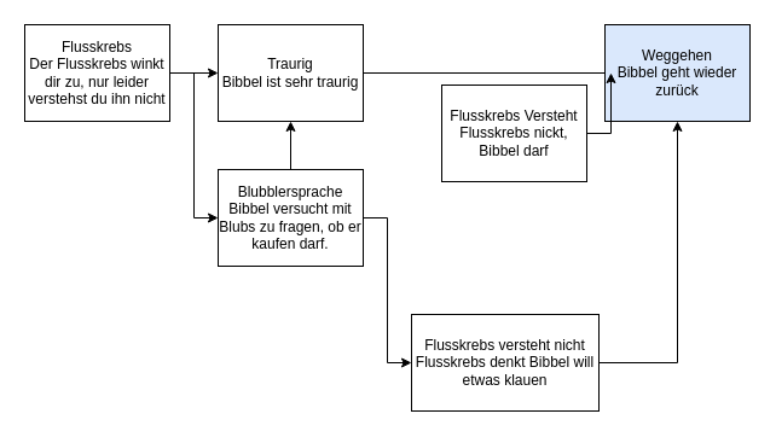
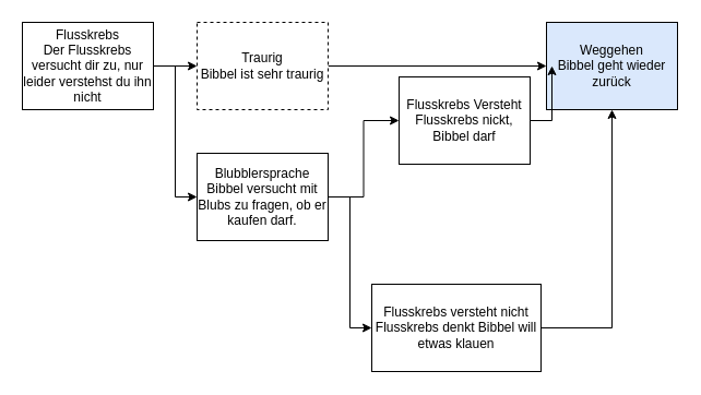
- <mxCell id="4" value="Flusskrebs&lt;div&gt;Der Flusskrebs winkt dir zu, nur leider verstehst du ihn nicht&lt;/div&gt;" style="whiteSpace=wrap;html=1;" parent="1" vertex="1"><mxGeometry x="20" y="20" width="120" height="80" as="geometry" /></mxCell>
+ <mxCell id="4" value="Flusskrebs&lt;div&gt;Der Flusskrebs versucht dir zu, nur leider verstehst du ihn nicht&lt;/div&gt;" style="whiteSpace=wrap;html=1;" parent="1" vertex="1"><mxGeometry x="20" y="20" width="120" height="80" as="geometry" /></mxCell>
- <mxCell id="6" value="Traurig&lt;div&gt;Bibbel ist sehr traurig&lt;/div&gt;" style="whiteSpace=wrap;html=1;" parent="1" vertex="1"><mxGeometry x="180" y="20" width="120" height="80" as="geometry" /></mxCell>
+ <mxCell id="6" value="Traurig&lt;div&gt;Bibbel ist sehr traurig&lt;/div&gt;" style="whiteSpace=wrap;html=1;dashed=1;" parent="1" vertex="1"><mxGeometry x="180" y="20" width="120" height="80" as="geometry" /></mxCell>
- <mxCell id="5" style="edgeStyle=orthogonalEdgeStyle;rounded=0;orthogonalLoop=1;jettySize=auto;html=1;endArrow=none;" edge="1" parent="1" source="6" target="10"><mxGeometry relative="1" as="geometry" /></mxCell>
+ <mxCell id="5" style="edgeStyle=orthogonalEdgeStyle;rounded=0;orthogonalLoop=1;jettySize=auto;html=1;" edge="1" parent="1" source="6" target="10"><mxGeometry relative="1" as="geometry" /></mxCell>
- <mxCell id="7" style="edgeStyle=orthogonalEdgeStyle;rounded=0;orthogonalLoop=1;jettySize=auto;html=1;" edge="1" parent="1" source="9" target="6"><mxGeometry relative="1" as="geometry" /></mxCell>
+ <mxCell id="7" style="edgeStyle=orthogonalEdgeStyle;rounded=0;orthogonalLoop=1;jettySize=auto;html=1;" edge="1" parent="1" source="9" target="12"><mxGeometry relative="1" as="geometry" /></mxCell>
